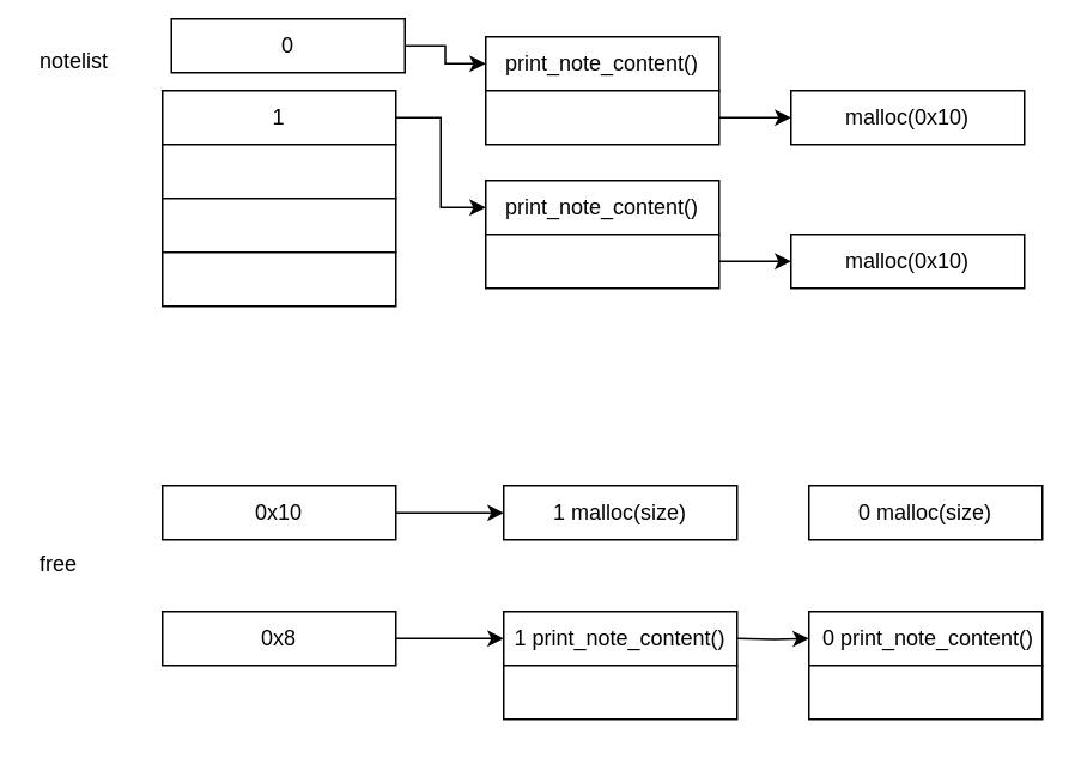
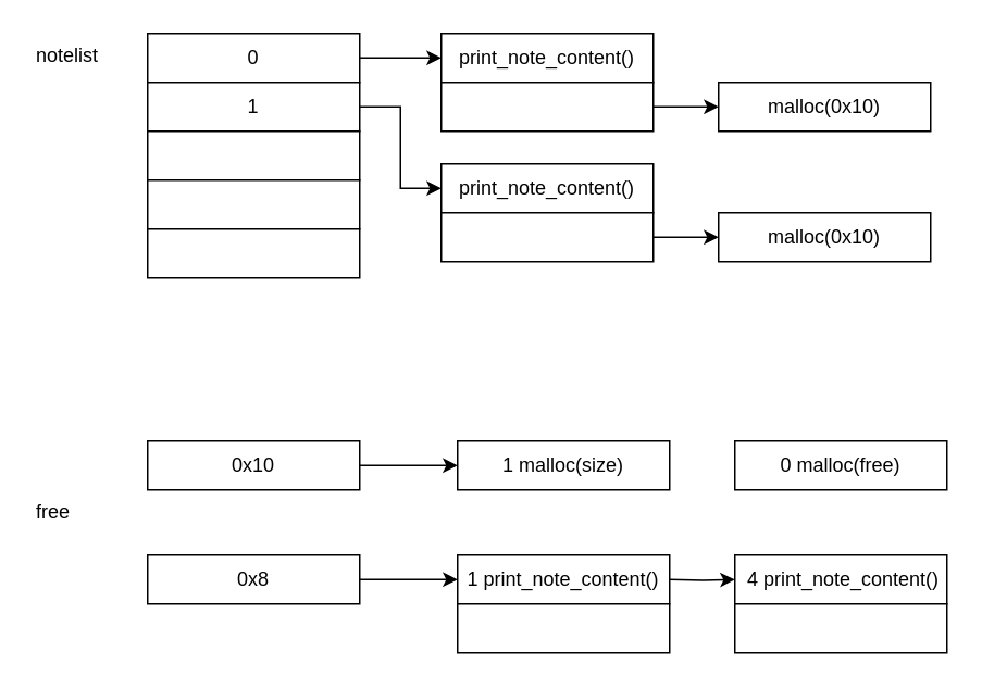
- <mxCell id="3" value="0" style="rounded=0;whiteSpace=wrap;html=1;" vertex="1" parent="1"><mxGeometry x="95" y="10" width="130" height="30" as="geometry" /></mxCell>
+ <mxCell id="3" value="0" style="rounded=0;whiteSpace=wrap;html=1;" vertex="1" parent="1"><mxGeometry x="90" y="20" width="130" height="30" as="geometry" /></mxCell>
- <mxCell id="21" value="0 malloc(size)" style="rounded=0;whiteSpace=wrap;html=1;" vertex="1" parent="1"><mxGeometry x="450" y="270" width="130" height="30" as="geometry" /></mxCell>
+ <mxCell id="21" value="0 malloc(free)" style="rounded=0;whiteSpace=wrap;html=1;" vertex="1" parent="1"><mxGeometry x="450" y="270" width="130" height="30" as="geometry" /></mxCell>
- <mxCell id="27" value="&amp;nbsp;0 print_note_content()" style="rounded=0;whiteSpace=wrap;html=1;" vertex="1" parent="1"><mxGeometry x="450" y="340" width="130" height="30" as="geometry" /></mxCell>
+ <mxCell id="27" value="&amp;nbsp;4 print_note_content()" style="rounded=0;whiteSpace=wrap;html=1;" vertex="1" parent="1"><mxGeometry x="450" y="340" width="130" height="30" as="geometry" /></mxCell>
